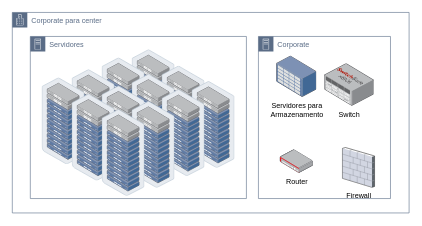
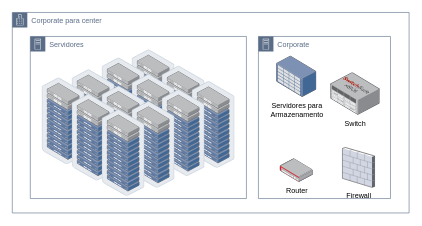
- <mxCell id="17" value="Switch" style="points=[];aspect=fixed;html=1;align=center;shadow=0;dashed=0;image;image=img/lib/allied_telesis/switch/Modular_Switch_SBx8106.svg;fillColor=default;" parent="16" vertex="1"><mxGeometry x="110" y="45" width="82.66" height="71.1" as="geometry" /></mxCell>
+ <mxCell id="17" value="Switch" style="points=[];aspect=fixed;html=1;align=center;shadow=0;dashed=0;image;image=img/lib/allied_telesis/switch/Modular_Switch_SBx8106.svg;fillColor=default;" parent="16" vertex="1"><mxGeometry x="120" y="60" width="82.66" height="71.1" as="geometry" /></mxCell>
- <mxCell id="19" value="Router" style="points=[];aspect=fixed;html=1;align=center;shadow=0;dashed=0;image;image=img/lib/allied_telesis/security/Router_VPN.svg;fillColor=default;" parent="16" vertex="1"><mxGeometry x="35.65" y="188.35" width="55.8" height="39.6" as="geometry" /></mxCell>
+ <mxCell id="19" value="Router" style="points=[];aspect=fixed;html=1;align=center;shadow=0;dashed=0;image;image=img/lib/allied_telesis/security/Router_VPN.svg;fillColor=default;" parent="16" vertex="1"><mxGeometry x="35.65" y="203.35" width="55.8" height="39.6" as="geometry" /></mxCell>
